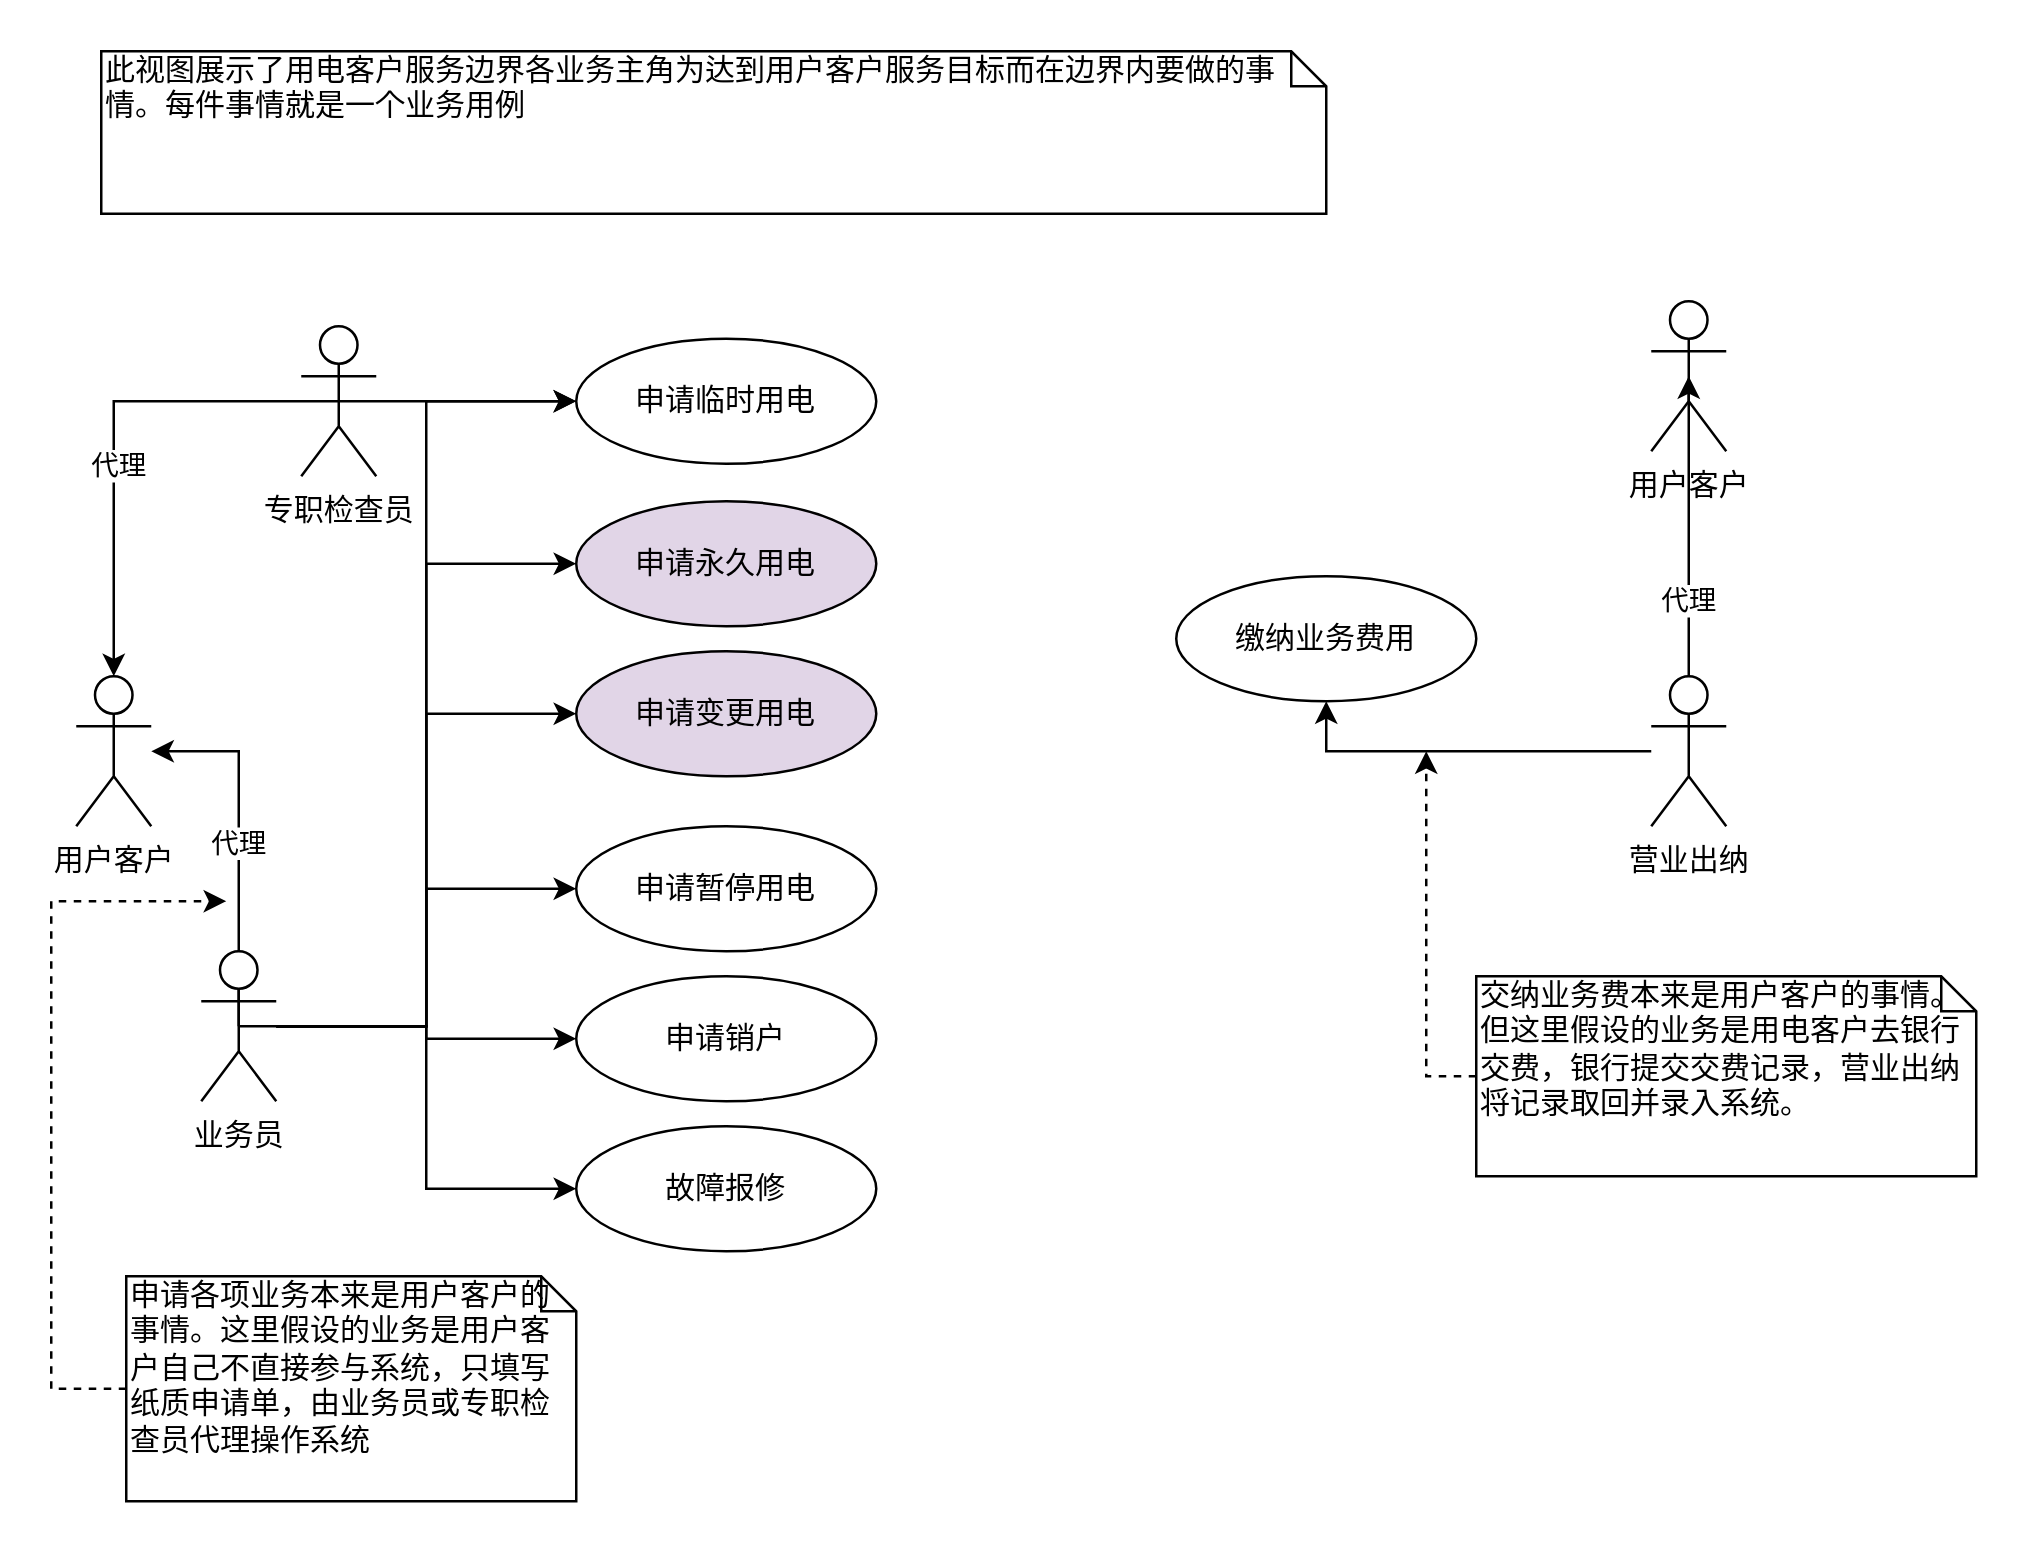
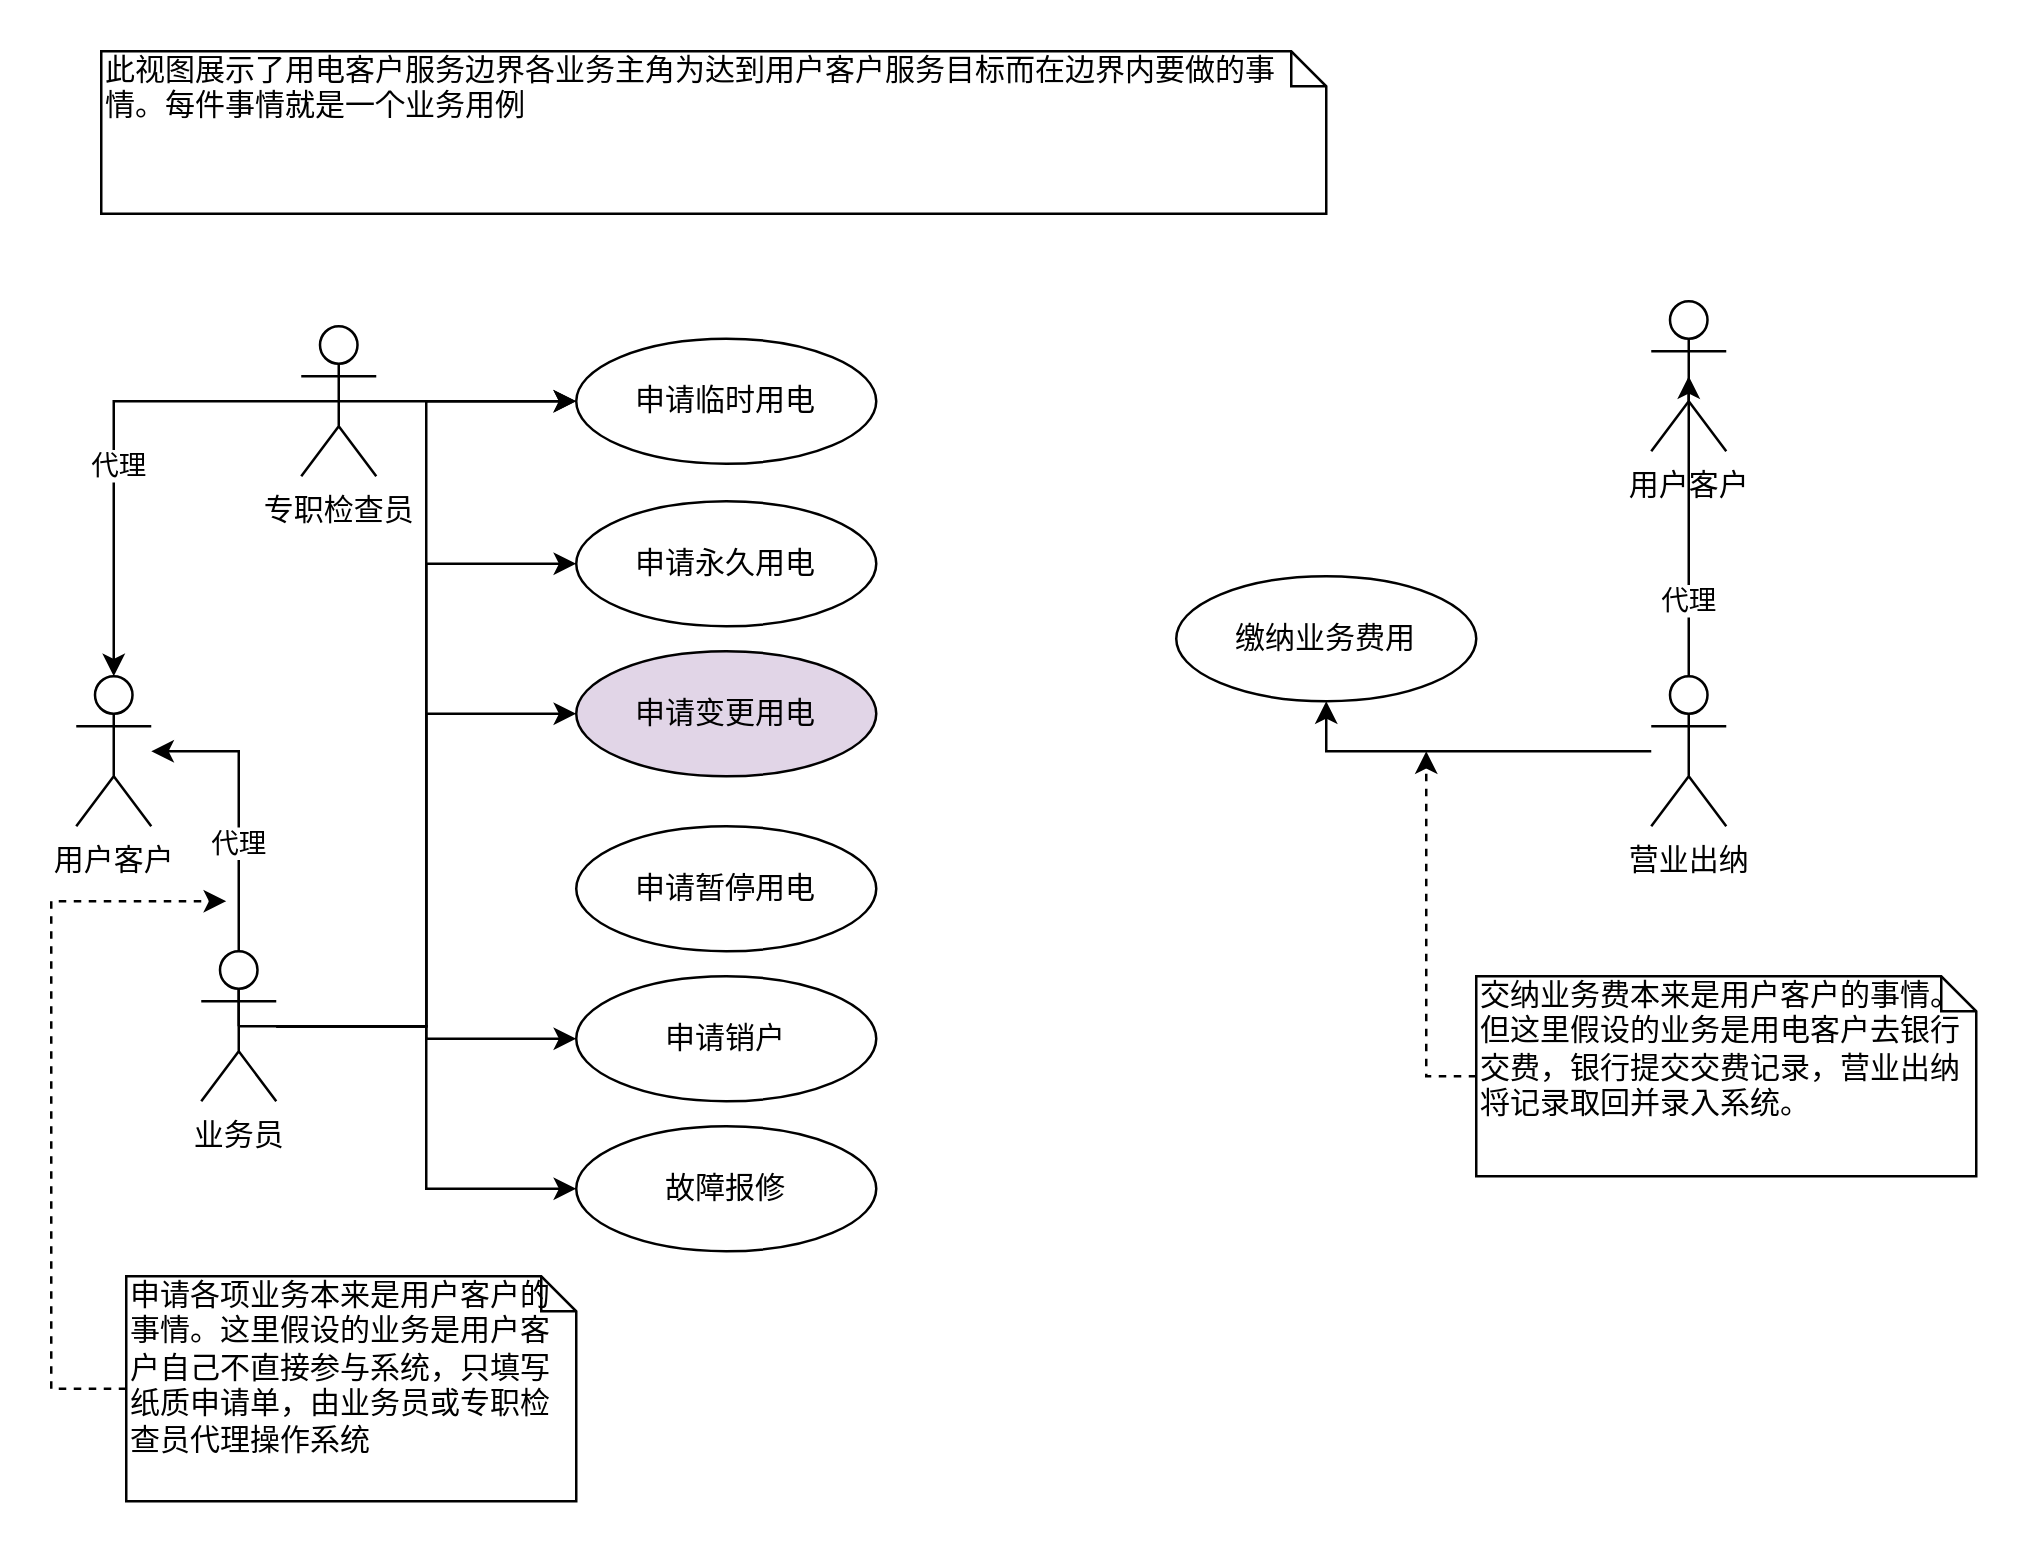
- <mxCell id="21" value="申请永久用电" style="ellipse;whiteSpace=wrap;html=1;fillColor=#e1d5e7;" vertex="1" parent="1"><mxGeometry x="230" y="200" width="120" height="50" as="geometry" /></mxCell>
+ <mxCell id="21" value="申请永久用电" style="ellipse;whiteSpace=wrap;html=1;" vertex="1" parent="1"><mxGeometry x="230" y="200" width="120" height="50" as="geometry" /></mxCell>
- <mxCell id="14" style="edgeStyle=orthogonalEdgeStyle;rounded=0;orthogonalLoop=1;jettySize=auto;html=1;" edge="1" parent="1" source="18" target="24"><mxGeometry relative="1" as="geometry" /></mxCell>
